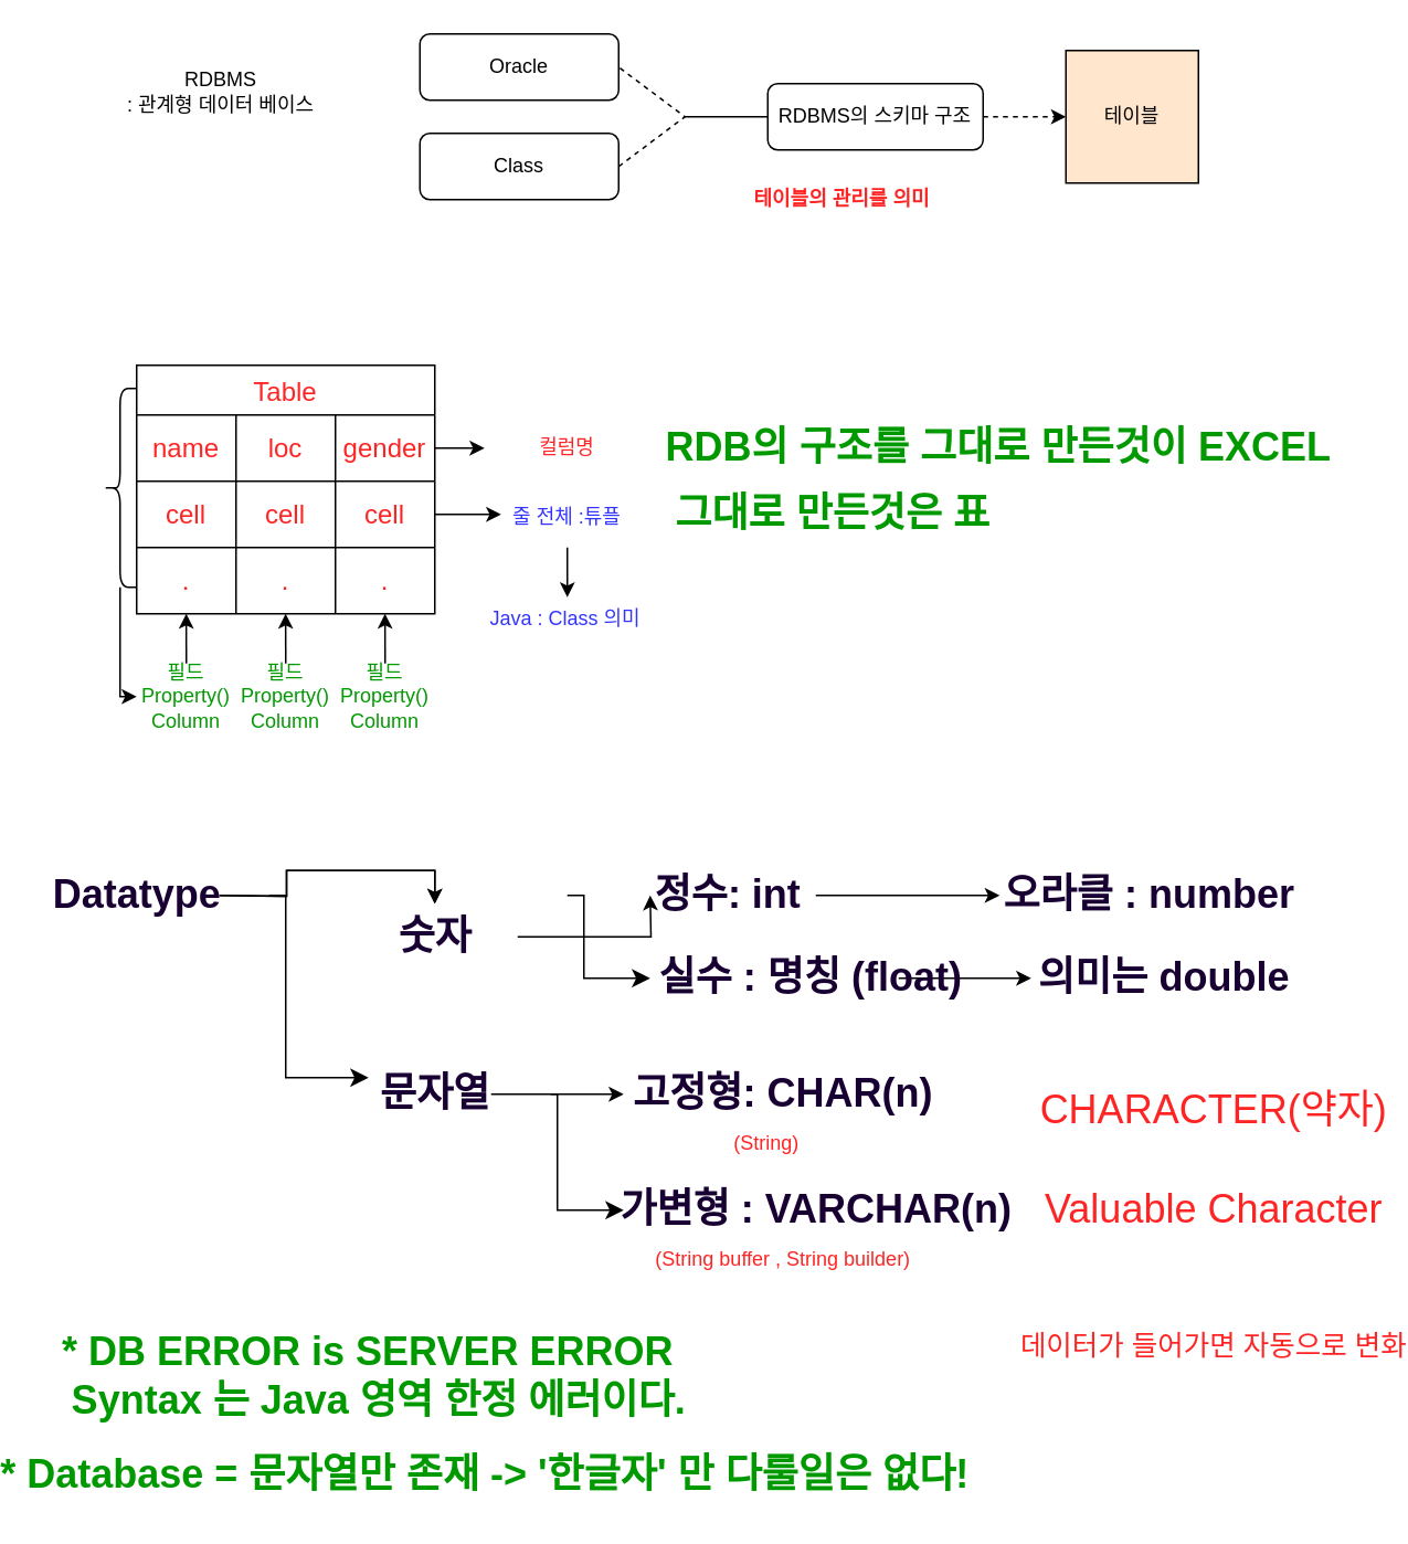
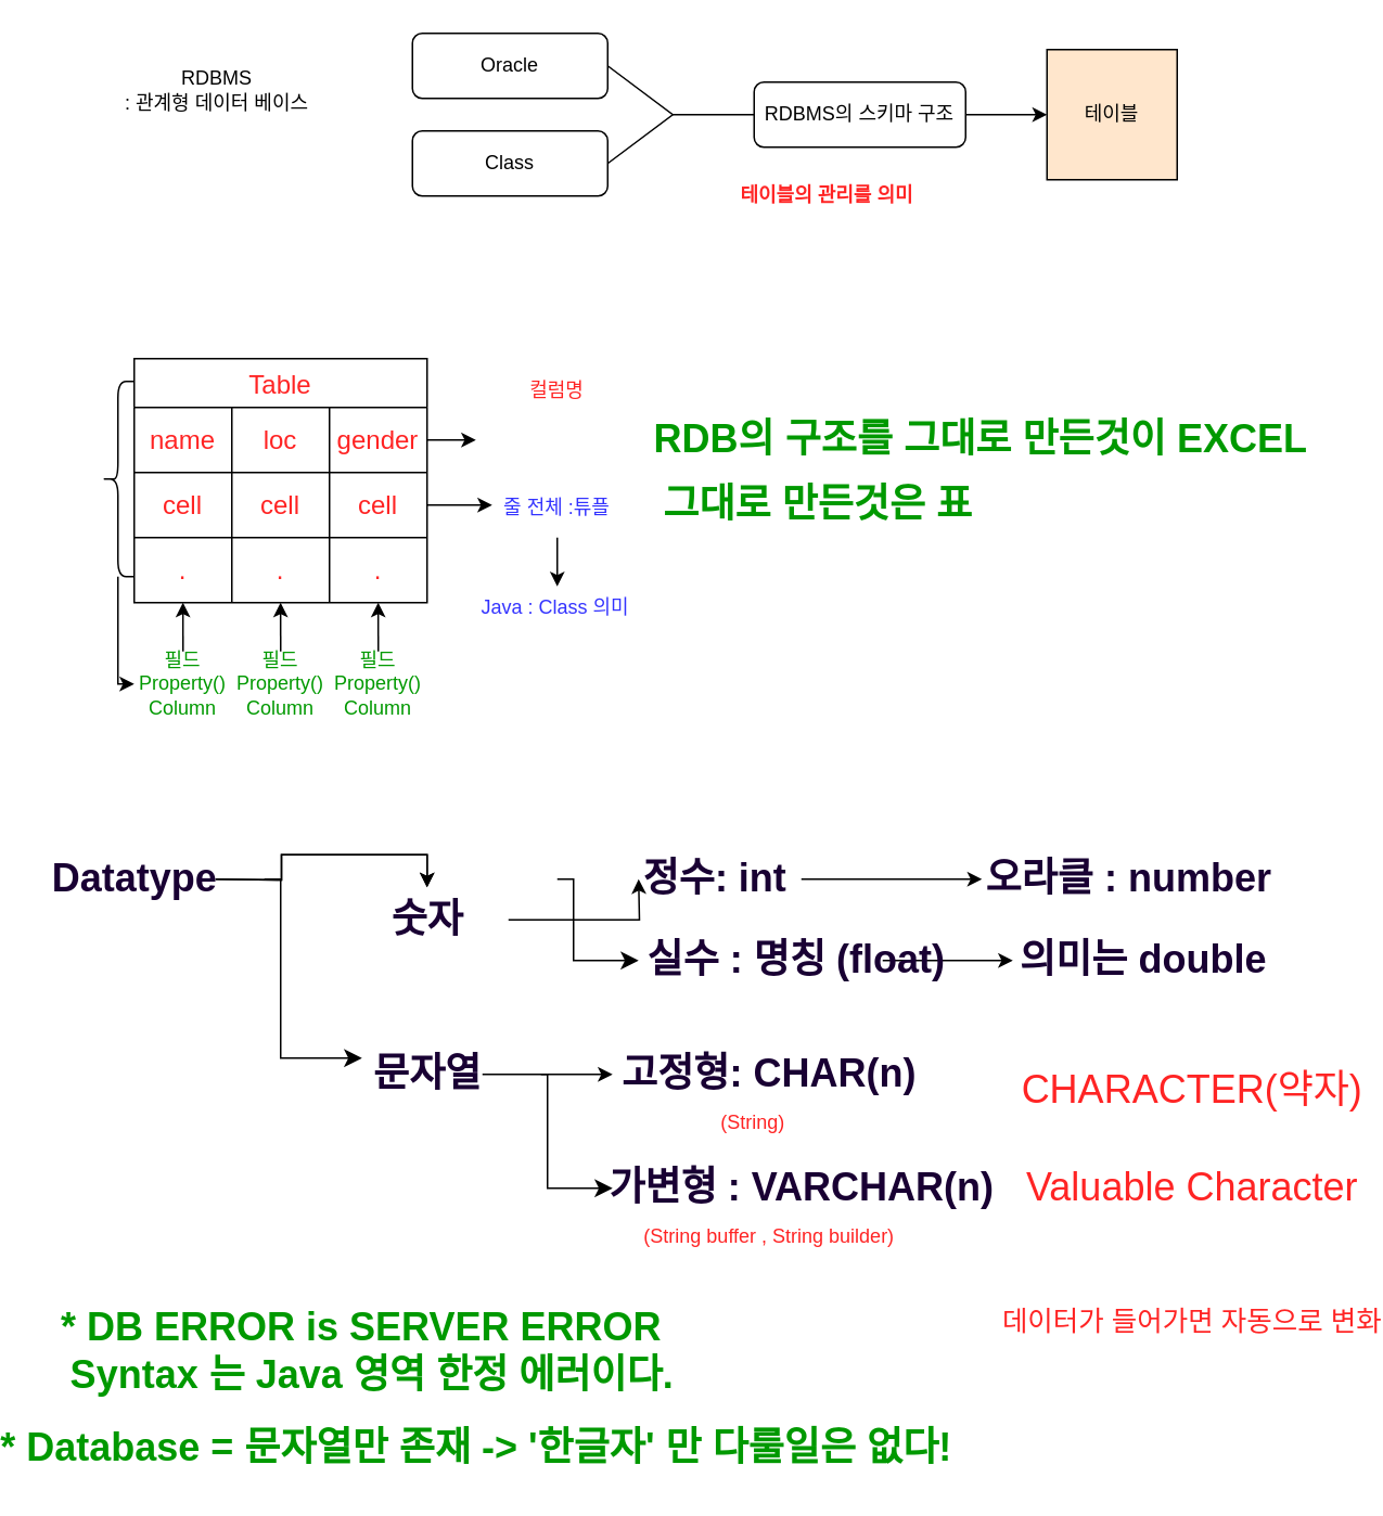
- <mxCell id="5" value="" style="endArrow=none;html=1;rounded=0;entryX=1;entryY=0.5;entryDx=0;entryDy=0;exitX=1;exitY=0.5;exitDx=0;exitDy=0;dashed=1;" parent="1" source="4" target="3" edge="1"><mxGeometry width="50" height="50" relative="1" as="geometry"><mxPoint x="361" y="110" as="sourcePoint" /><mxPoint x="411" y="60" as="targetPoint" /><Array as="points"><mxPoint x="401" y="70" /></Array></mxGeometry></mxCell>
+ <mxCell id="5" value="" style="endArrow=none;html=1;rounded=0;entryX=1;entryY=0.5;entryDx=0;entryDy=0;exitX=1;exitY=0.5;exitDx=0;exitDy=0;" parent="1" source="4" target="3" edge="1"><mxGeometry width="50" height="50" relative="1" as="geometry"><mxPoint x="361" y="110" as="sourcePoint" /><mxPoint x="411" y="60" as="targetPoint" /><Array as="points"><mxPoint x="401" y="70" /></Array></mxGeometry></mxCell>
- <mxCell id="7" style="edgeStyle=orthogonalEdgeStyle;rounded=0;orthogonalLoop=1;jettySize=auto;html=1;exitX=1;exitY=0.5;exitDx=0;exitDy=0;dashed=1;" parent="1" source="8" target="9" edge="1"><mxGeometry relative="1" as="geometry" /></mxCell>
+ <mxCell id="7" style="edgeStyle=orthogonalEdgeStyle;rounded=0;orthogonalLoop=1;jettySize=auto;html=1;exitX=1;exitY=0.5;exitDx=0;exitDy=0;" parent="1" source="8" target="9" edge="1"><mxGeometry relative="1" as="geometry" /></mxCell>
- <mxCell id="25" value="컬럼명" style="text;html=1;strokeColor=none;fillColor=none;align=center;verticalAlign=middle;whiteSpace=wrap;rounded=0;fontColor=#FF2424;" parent="1" vertex="1"><mxGeometry x="300" y="255" width="60" height="30" as="geometry" /></mxCell>
+ <mxCell id="25" value="컬럼명" style="text;html=1;strokeColor=none;fillColor=none;align=center;verticalAlign=middle;whiteSpace=wrap;rounded=0;fontColor=#FF2424;" parent="1" vertex="1"><mxGeometry x="300" y="225" width="60" height="30" as="geometry" /></mxCell>
